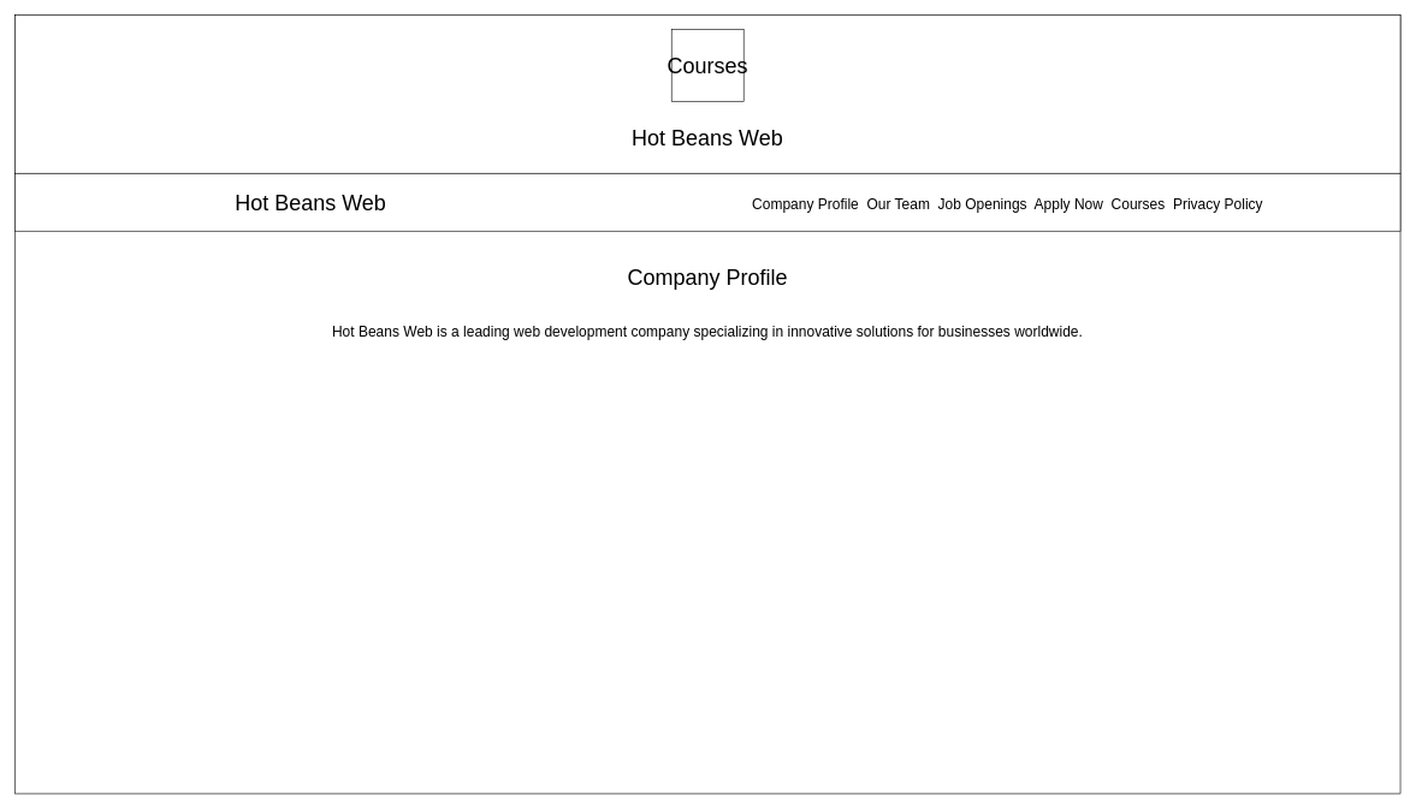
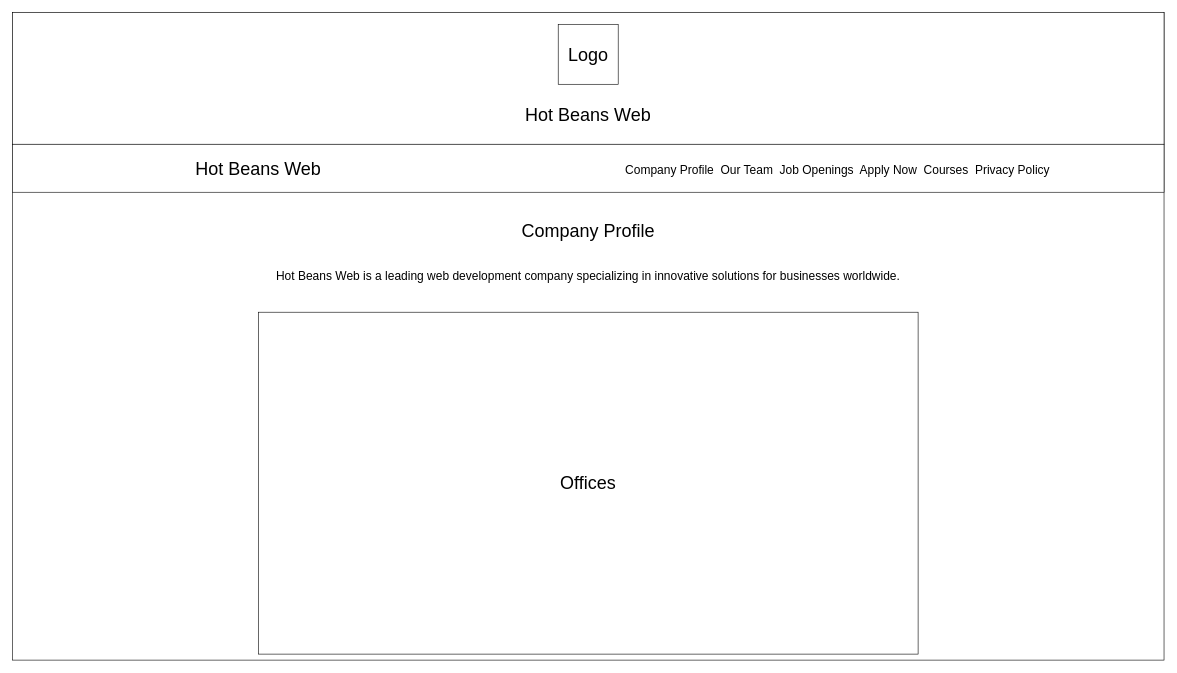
- <mxCell id="5" value="Courses" style="rounded=0;whiteSpace=wrap;html=1;fontSize=30;fillColor=light-dark(#FFFFFF,#00994D);" vertex="1" parent="1"><mxGeometry x="930" y="40" width="100" height="100" as="geometry" /></mxCell>
+ <mxCell id="5" value="Logo" style="rounded=0;whiteSpace=wrap;html=1;fontSize=30;fillColor=light-dark(#FFFFFF,#00994D);" vertex="1" parent="1"><mxGeometry x="930" y="40" width="100" height="100" as="geometry" /></mxCell>
+ <mxCell id="10" value="Offices" style="rounded=0;whiteSpace=wrap;html=1;fontSize=30;" vertex="1" parent="1"><mxGeometry x="430" y="520" width="1100" height="570" as="geometry" /></mxCell>
